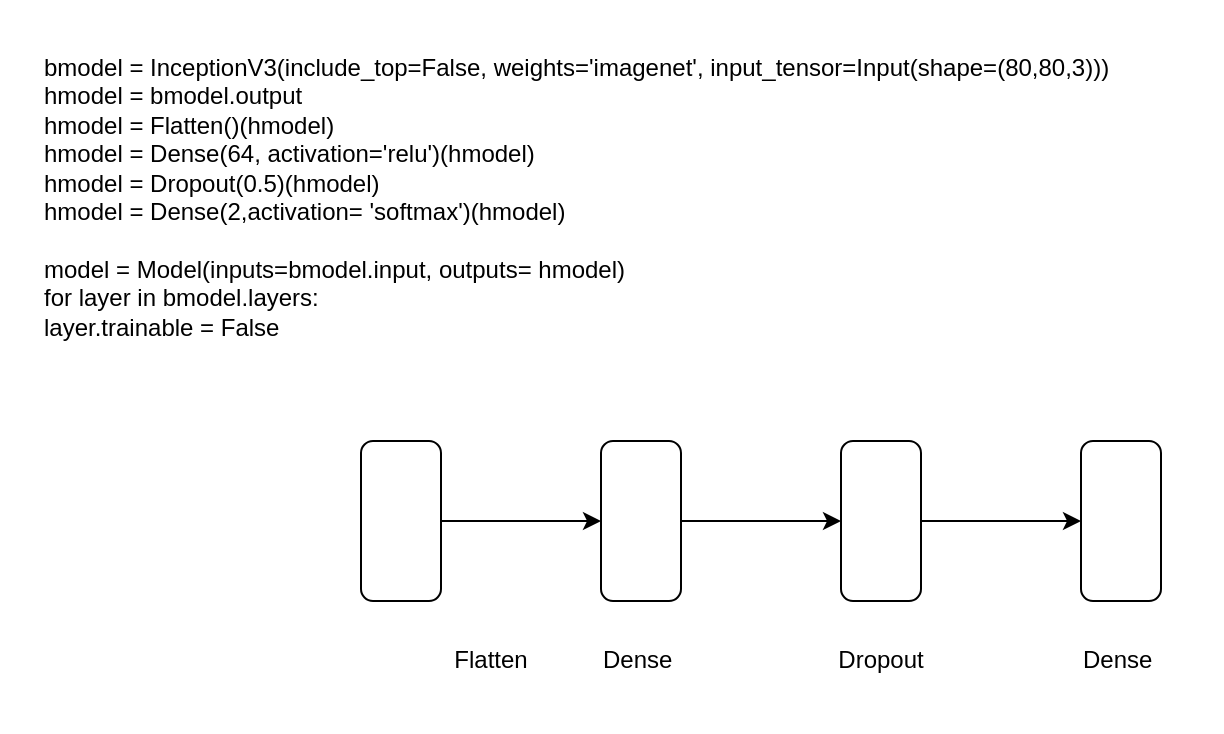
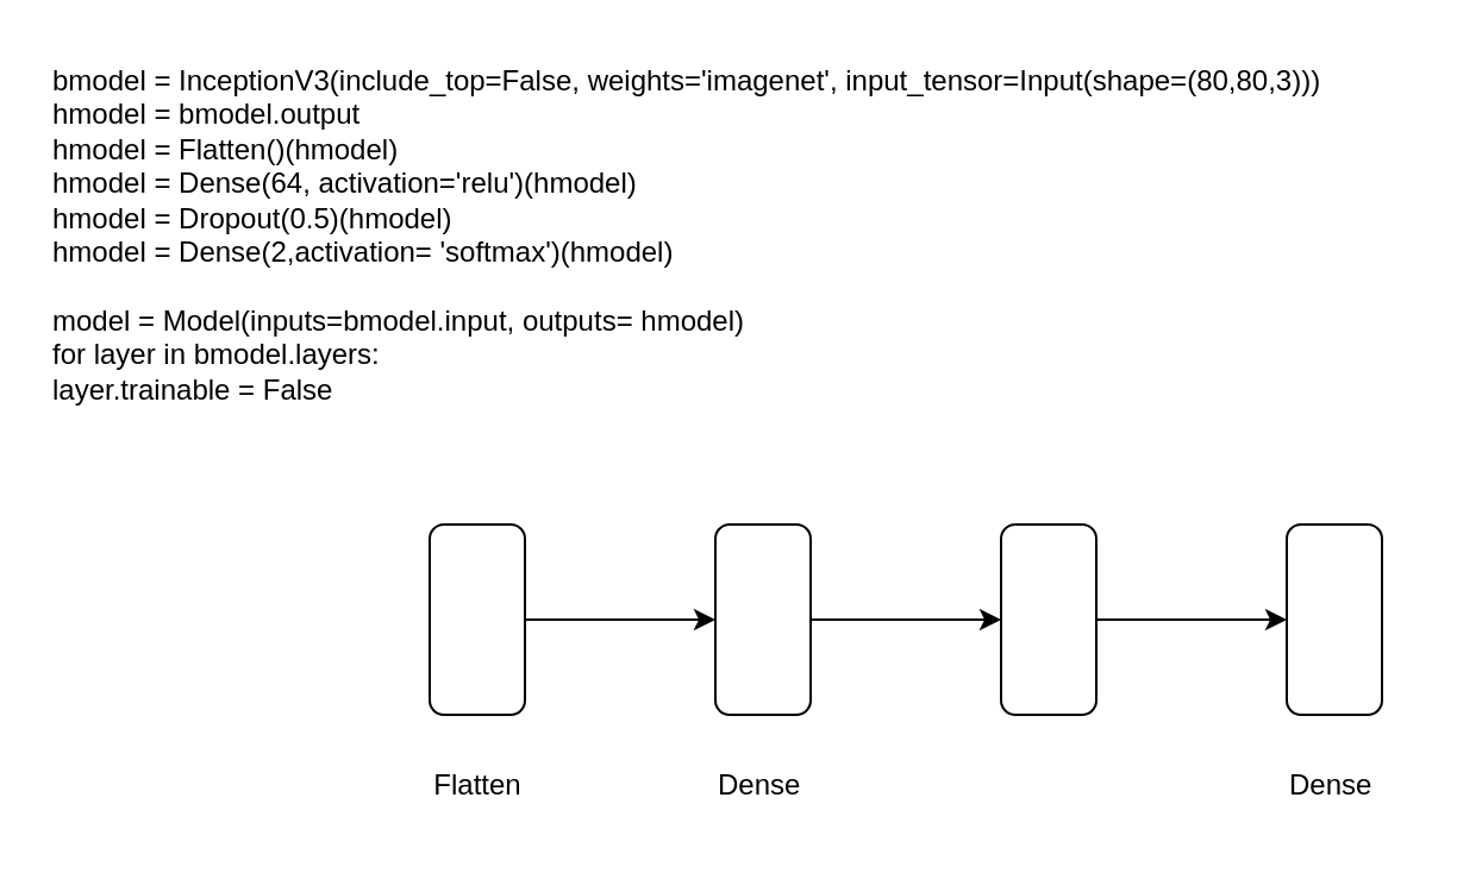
- <mxCell id="10" value="Flatten" style="text;html=1;align=center;verticalAlign=middle;resizable=0;points=[];autosize=1;strokeColor=none;fillColor=none;" vertex="1" parent="1"><mxGeometry x="215" y="315" width="60" height="30" as="geometry" /></mxCell>
+ <mxCell id="10" value="Flatten" style="text;html=1;align=center;verticalAlign=middle;resizable=0;points=[];autosize=1;strokeColor=none;fillColor=none;" vertex="1" parent="1"><mxGeometry x="170" y="315" width="60" height="30" as="geometry" /></mxCell>
- <mxCell id="13" value="Dropout" style="text;html=1;align=center;verticalAlign=middle;resizable=0;points=[];autosize=1;strokeColor=none;fillColor=none;" vertex="1" parent="1"><mxGeometry x="405" y="315" width="70" height="30" as="geometry" /></mxCell>
